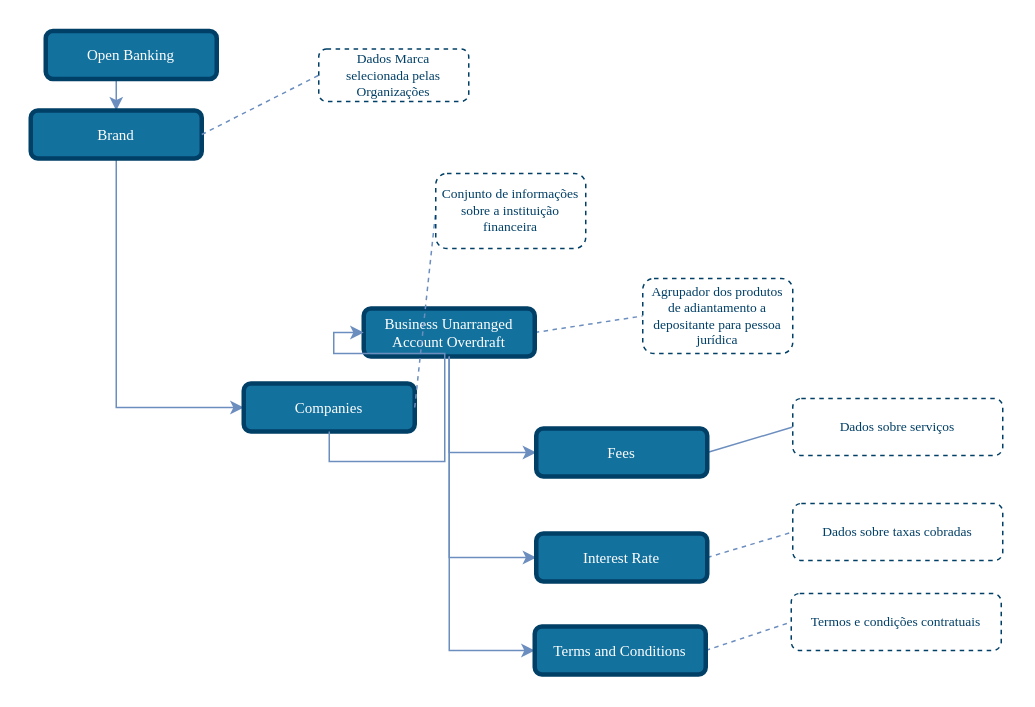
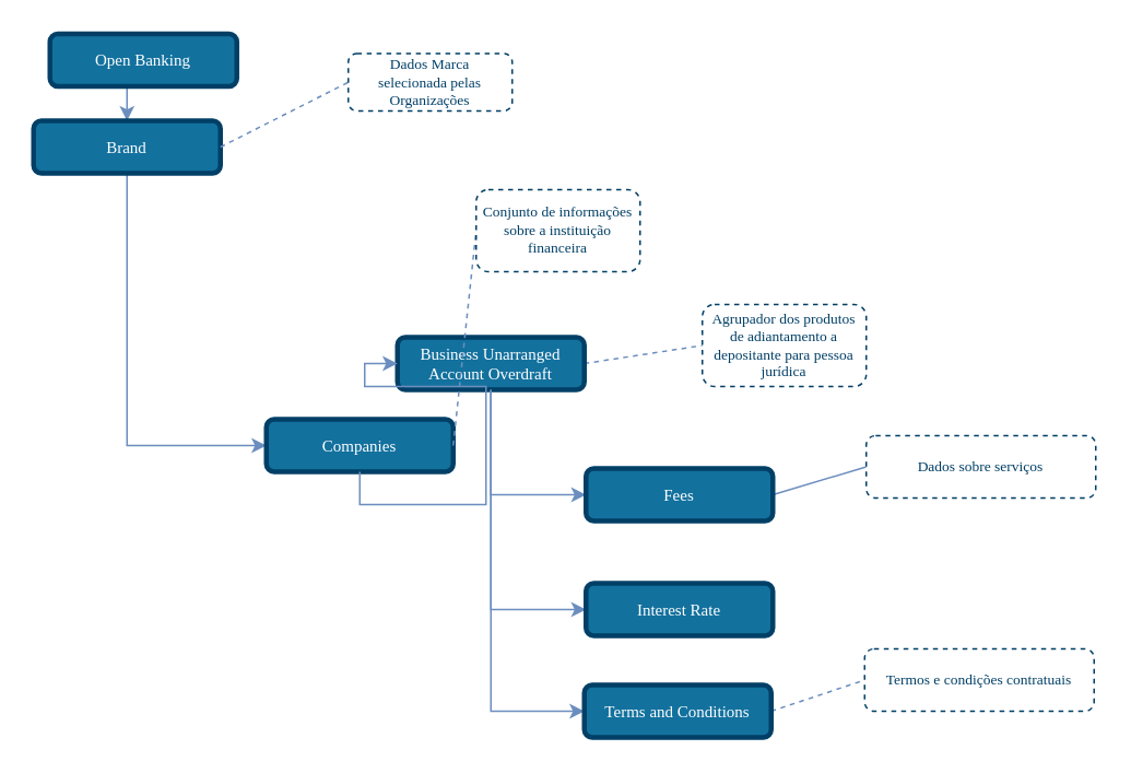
- <mxCell id="25" value="&lt;font style=&quot;font-size: 9px&quot;&gt;Dados sobre taxas cobradas&lt;/font&gt;" style="rounded=1;whiteSpace=wrap;html=1;shadow=0;comic=0;strokeColor=#003F66;strokeWidth=1;fillColor=#ffffff;fontFamily=Verdana;fontSize=9;fontColor=#003F66;dashed=1;spacingLeft=5;spacing=0;spacingRight=5;spacingBottom=5;spacingTop=5;align=center;verticalAlign=middle;gradientColor=#ffffff;" parent="1" vertex="1"><mxGeometry x="528" y="335" width="140" height="38" as="geometry" /></mxCell>
- <mxCell id="19" style="edgeStyle=none;rounded=1;orthogonalLoop=1;jettySize=auto;html=1;entryX=0;entryY=0.5;entryDx=0;entryDy=0;dashed=1;endArrow=none;endFill=0;endSize=6;strokeColor=#6C8EBF;exitX=1;exitY=0.5;exitDx=0;exitDy=0;" parent="1" source="22" target="25" edge="1"><mxGeometry relative="1" as="geometry"><mxPoint x="519" y="395" as="sourcePoint" /><mxPoint x="549" y="274" as="targetPoint" /></mxGeometry></mxCell>
